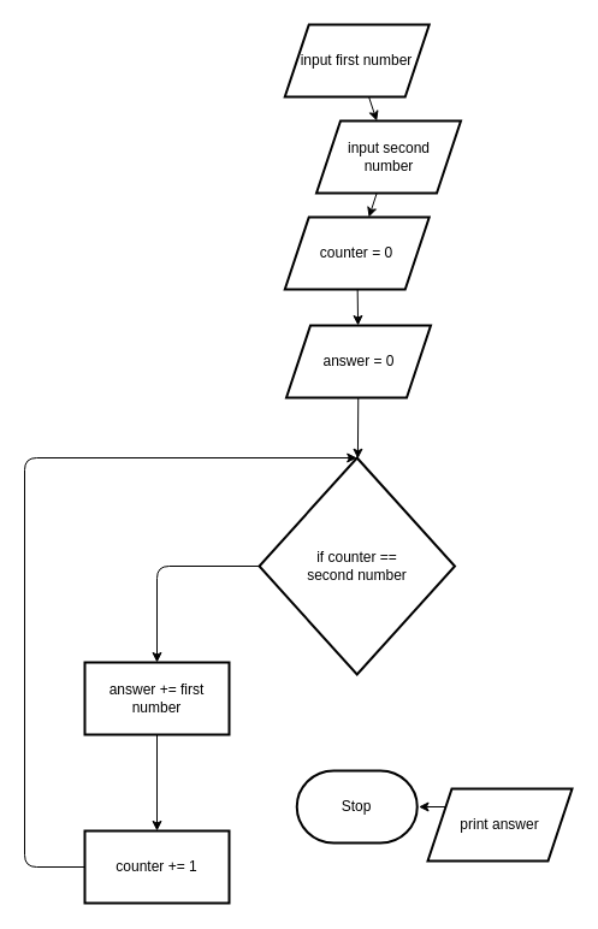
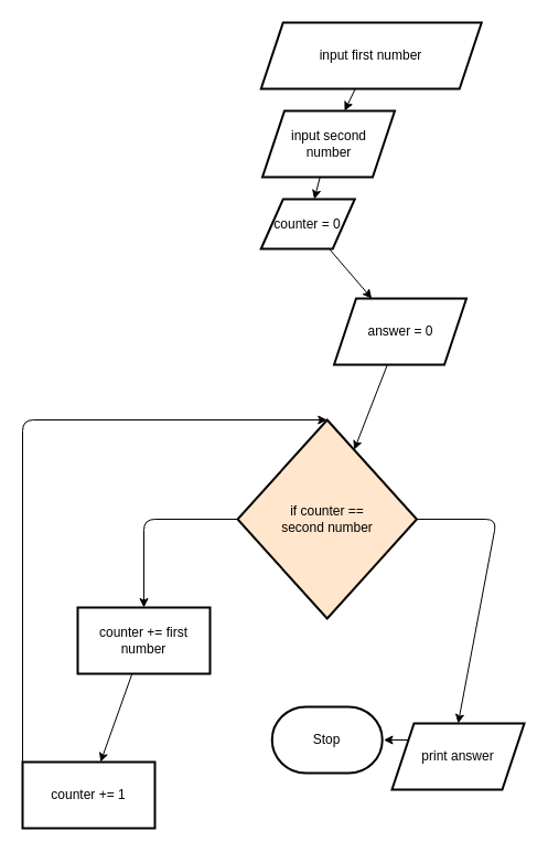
- <mxCell id="7" value="input first number" style="shape=parallelogram;perimeter=parallelogramPerimeter;whiteSpace=wrap;html=1;fixedSize=1;strokeWidth=2;" vertex="1" parent="1"><mxGeometry x="236.25" y="20" width="120" height="60" as="geometry" /></mxCell>
+ <mxCell id="7" value="input first number" style="shape=parallelogram;perimeter=parallelogramPerimeter;whiteSpace=wrap;html=1;fixedSize=1;strokeWidth=2;" vertex="1" parent="1"><mxGeometry x="236.25" y="20" width="200" height="60" as="geometry" /></mxCell>
- <mxCell id="9" value="input second&lt;br&gt;number" style="shape=parallelogram;perimeter=parallelogramPerimeter;whiteSpace=wrap;html=1;fixedSize=1;strokeWidth=2;" vertex="1" parent="1"><mxGeometry x="262.5" y="100" width="120" height="60" as="geometry" /></mxCell>
+ <mxCell id="9" value="input second&lt;br&gt;number" style="shape=parallelogram;perimeter=parallelogramPerimeter;whiteSpace=wrap;html=1;fixedSize=1;strokeWidth=2;" vertex="1" parent="1"><mxGeometry x="237.5" y="100" width="120" height="60" as="geometry" /></mxCell>
- <mxCell id="11" value="counter = 0" style="shape=parallelogram;perimeter=parallelogramPerimeter;whiteSpace=wrap;html=1;fixedSize=1;strokeWidth=2;" vertex="1" parent="1"><mxGeometry x="236.25" y="180" width="120" height="60" as="geometry" /></mxCell>
+ <mxCell id="11" value="counter = 0" style="shape=parallelogram;perimeter=parallelogramPerimeter;whiteSpace=wrap;html=1;fixedSize=1;strokeWidth=2;" vertex="1" parent="1"><mxGeometry x="236.25" y="180" width="85" height="45" as="geometry" /></mxCell>
- <mxCell id="13" value="answer = 0" style="shape=parallelogram;perimeter=parallelogramPerimeter;whiteSpace=wrap;html=1;fixedSize=1;strokeWidth=2;" vertex="1" parent="1"><mxGeometry x="237.5" y="270" width="120" height="60" as="geometry" /></mxCell>
+ <mxCell id="13" value="answer = 0" style="shape=parallelogram;perimeter=parallelogramPerimeter;whiteSpace=wrap;html=1;fixedSize=1;strokeWidth=2;" vertex="1" parent="1"><mxGeometry x="302.5" y="270" width="120" height="60" as="geometry" /></mxCell>
- <mxCell id="5" value="if counter == &lt;br&gt;second number" style="rhombus;whiteSpace=wrap;html=1;strokeWidth=2;" parent="1" vertex="1"><mxGeometry x="215" y="380" width="162.5" height="180" as="geometry" /></mxCell>
+ <mxCell id="5" value="if counter == &lt;br&gt;second number" style="rhombus;whiteSpace=wrap;html=1;strokeWidth=2;fillColor=#ffe6cc;" parent="1" vertex="1"><mxGeometry x="215" y="380" width="162.5" height="180" as="geometry" /></mxCell>
+ <mxCell id="4" value="" style="edgeStyle=none;html=1;entryX=0.5;entryY=0;entryDx=0;entryDy=0;" edge="1" parent="1" source="5" target="18"><mxGeometry relative="1" as="geometry"><mxPoint x="510" y="550" as="targetPoint" /><Array as="points"><mxPoint x="450" y="470" /></Array></mxGeometry></mxCell>
- <mxCell id="16" value="answer += first number" style="whiteSpace=wrap;html=1;strokeWidth=2;" vertex="1" parent="1"><mxGeometry x="70" y="550" width="120" height="60" as="geometry" /></mxCell>
+ <mxCell id="16" value="counter += first number" style="whiteSpace=wrap;html=1;strokeWidth=2;" vertex="1" parent="1"><mxGeometry x="70" y="550" width="120" height="60" as="geometry" /></mxCell>
- <mxCell id="19" value="counter += 1" style="whiteSpace=wrap;html=1;strokeWidth=2;" vertex="1" parent="1"><mxGeometry x="70" y="690" width="120" height="60" as="geometry" /></mxCell>
+ <mxCell id="19" value="counter += 1" style="whiteSpace=wrap;html=1;strokeWidth=2;" vertex="1" parent="1"><mxGeometry x="20" y="690" width="120" height="60" as="geometry" /></mxCell>
